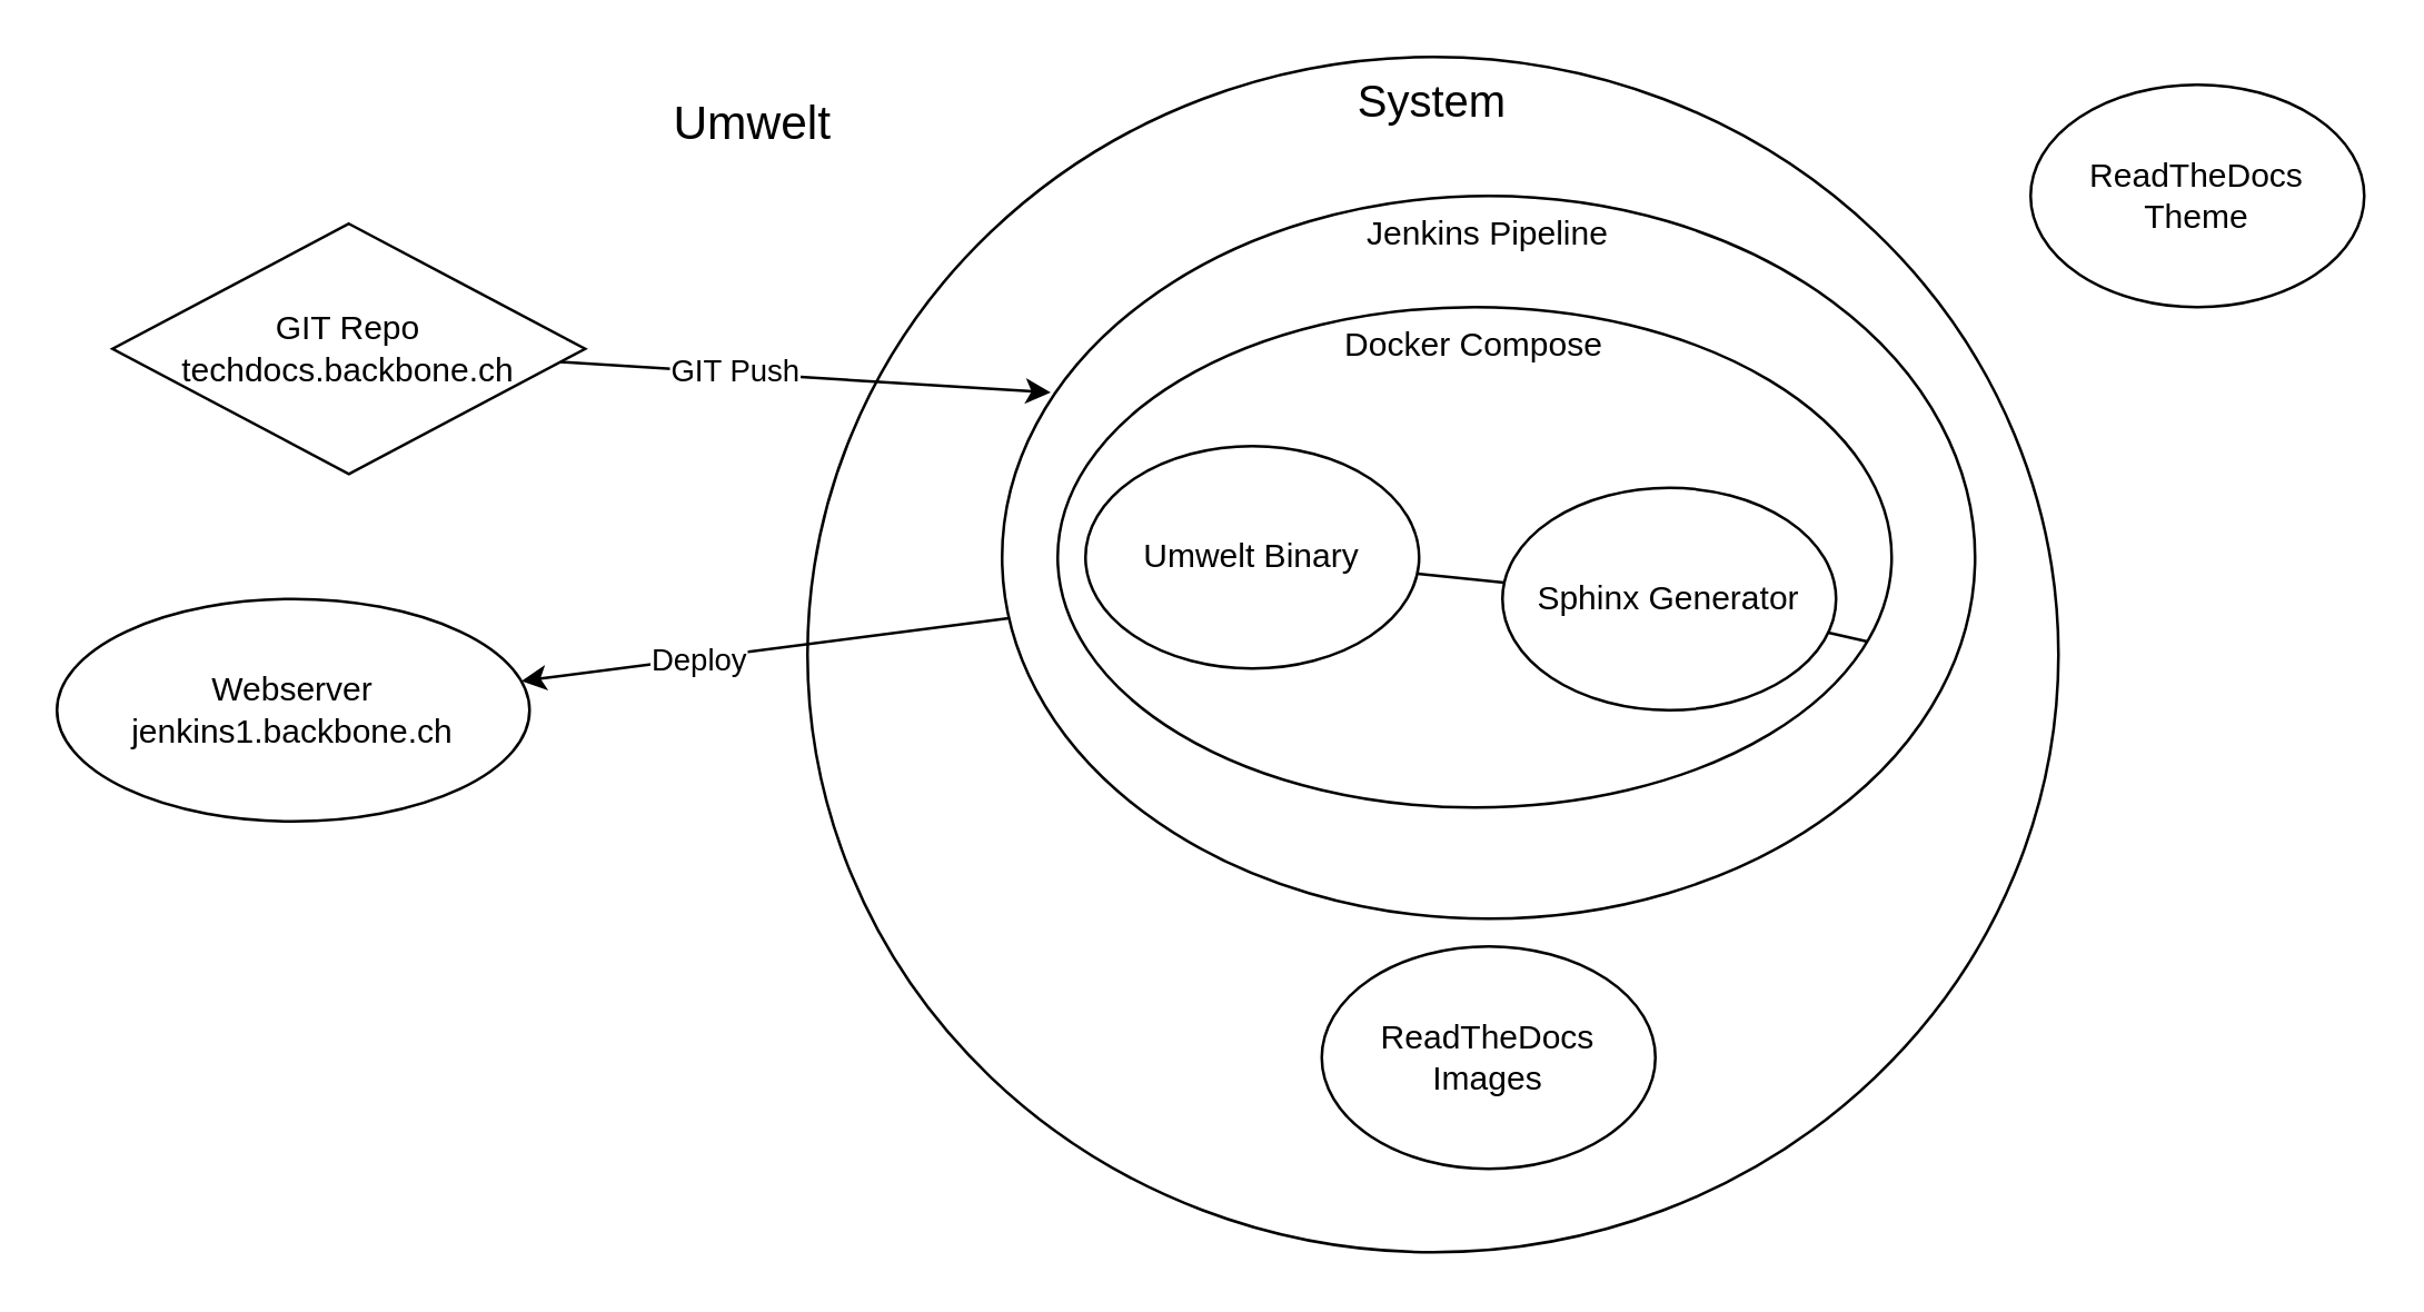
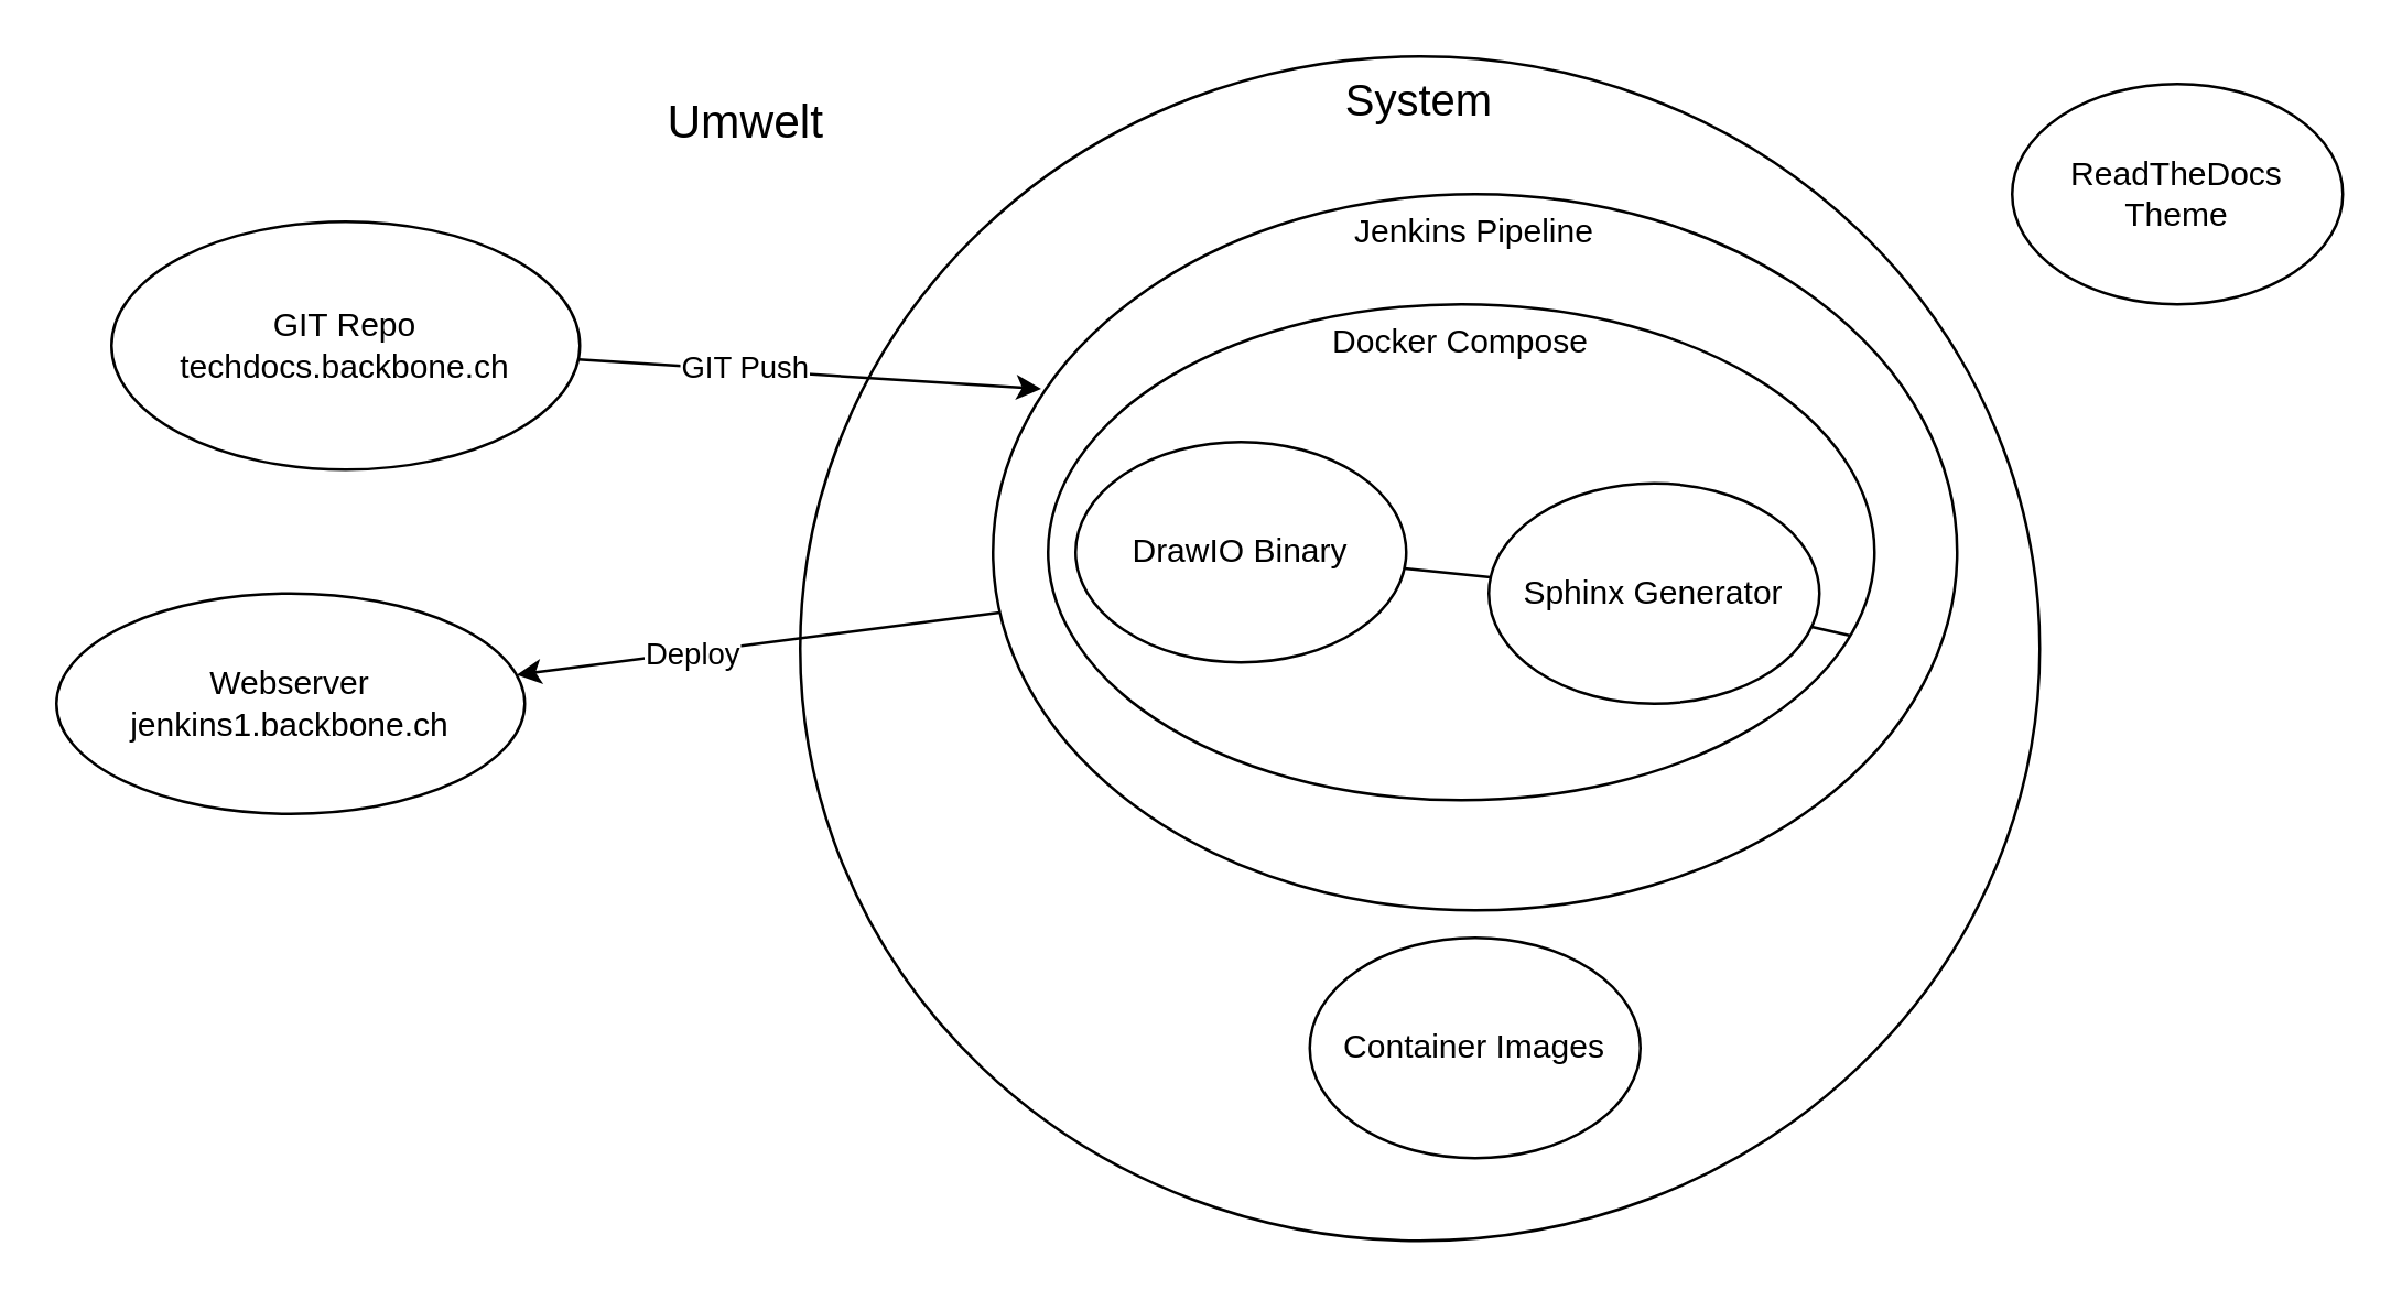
- <mxCell id="4" value="&lt;div&gt;GIT Repo&lt;/div&gt;&lt;div&gt;techdocs.backbone.ch&lt;br&gt;&lt;/div&gt;" style="rhombus;whiteSpace=wrap;html=1;" vertex="1" parent="1"><mxGeometry x="40" y="80" width="170" height="90" as="geometry" /></mxCell>
+ <mxCell id="4" value="&lt;div&gt;GIT Repo&lt;/div&gt;&lt;div&gt;techdocs.backbone.ch&lt;br&gt;&lt;/div&gt;" style="ellipse;whiteSpace=wrap;html=1;" vertex="1" parent="1"><mxGeometry x="40" y="80" width="170" height="90" as="geometry" /></mxCell>
- <mxCell id="17" value="Umwelt Binary" style="ellipse;whiteSpace=wrap;html=1;" vertex="1" parent="1"><mxGeometry x="390" y="160" width="120" height="80" as="geometry" /></mxCell>
+ <mxCell id="17" value="DrawIO Binary" style="ellipse;whiteSpace=wrap;html=1;" vertex="1" parent="1"><mxGeometry x="390" y="160" width="120" height="80" as="geometry" /></mxCell>
- <mxCell id="11" value="&lt;div&gt;ReadTheDocs Images&lt;/div&gt;" style="ellipse;whiteSpace=wrap;html=1;" vertex="1" parent="1"><mxGeometry x="475" y="340" width="120" height="80" as="geometry" /></mxCell>
+ <mxCell id="11" value="&lt;div&gt;Container Images&lt;/div&gt;" style="ellipse;whiteSpace=wrap;html=1;" vertex="1" parent="1"><mxGeometry x="475" y="340" width="120" height="80" as="geometry" /></mxCell>
